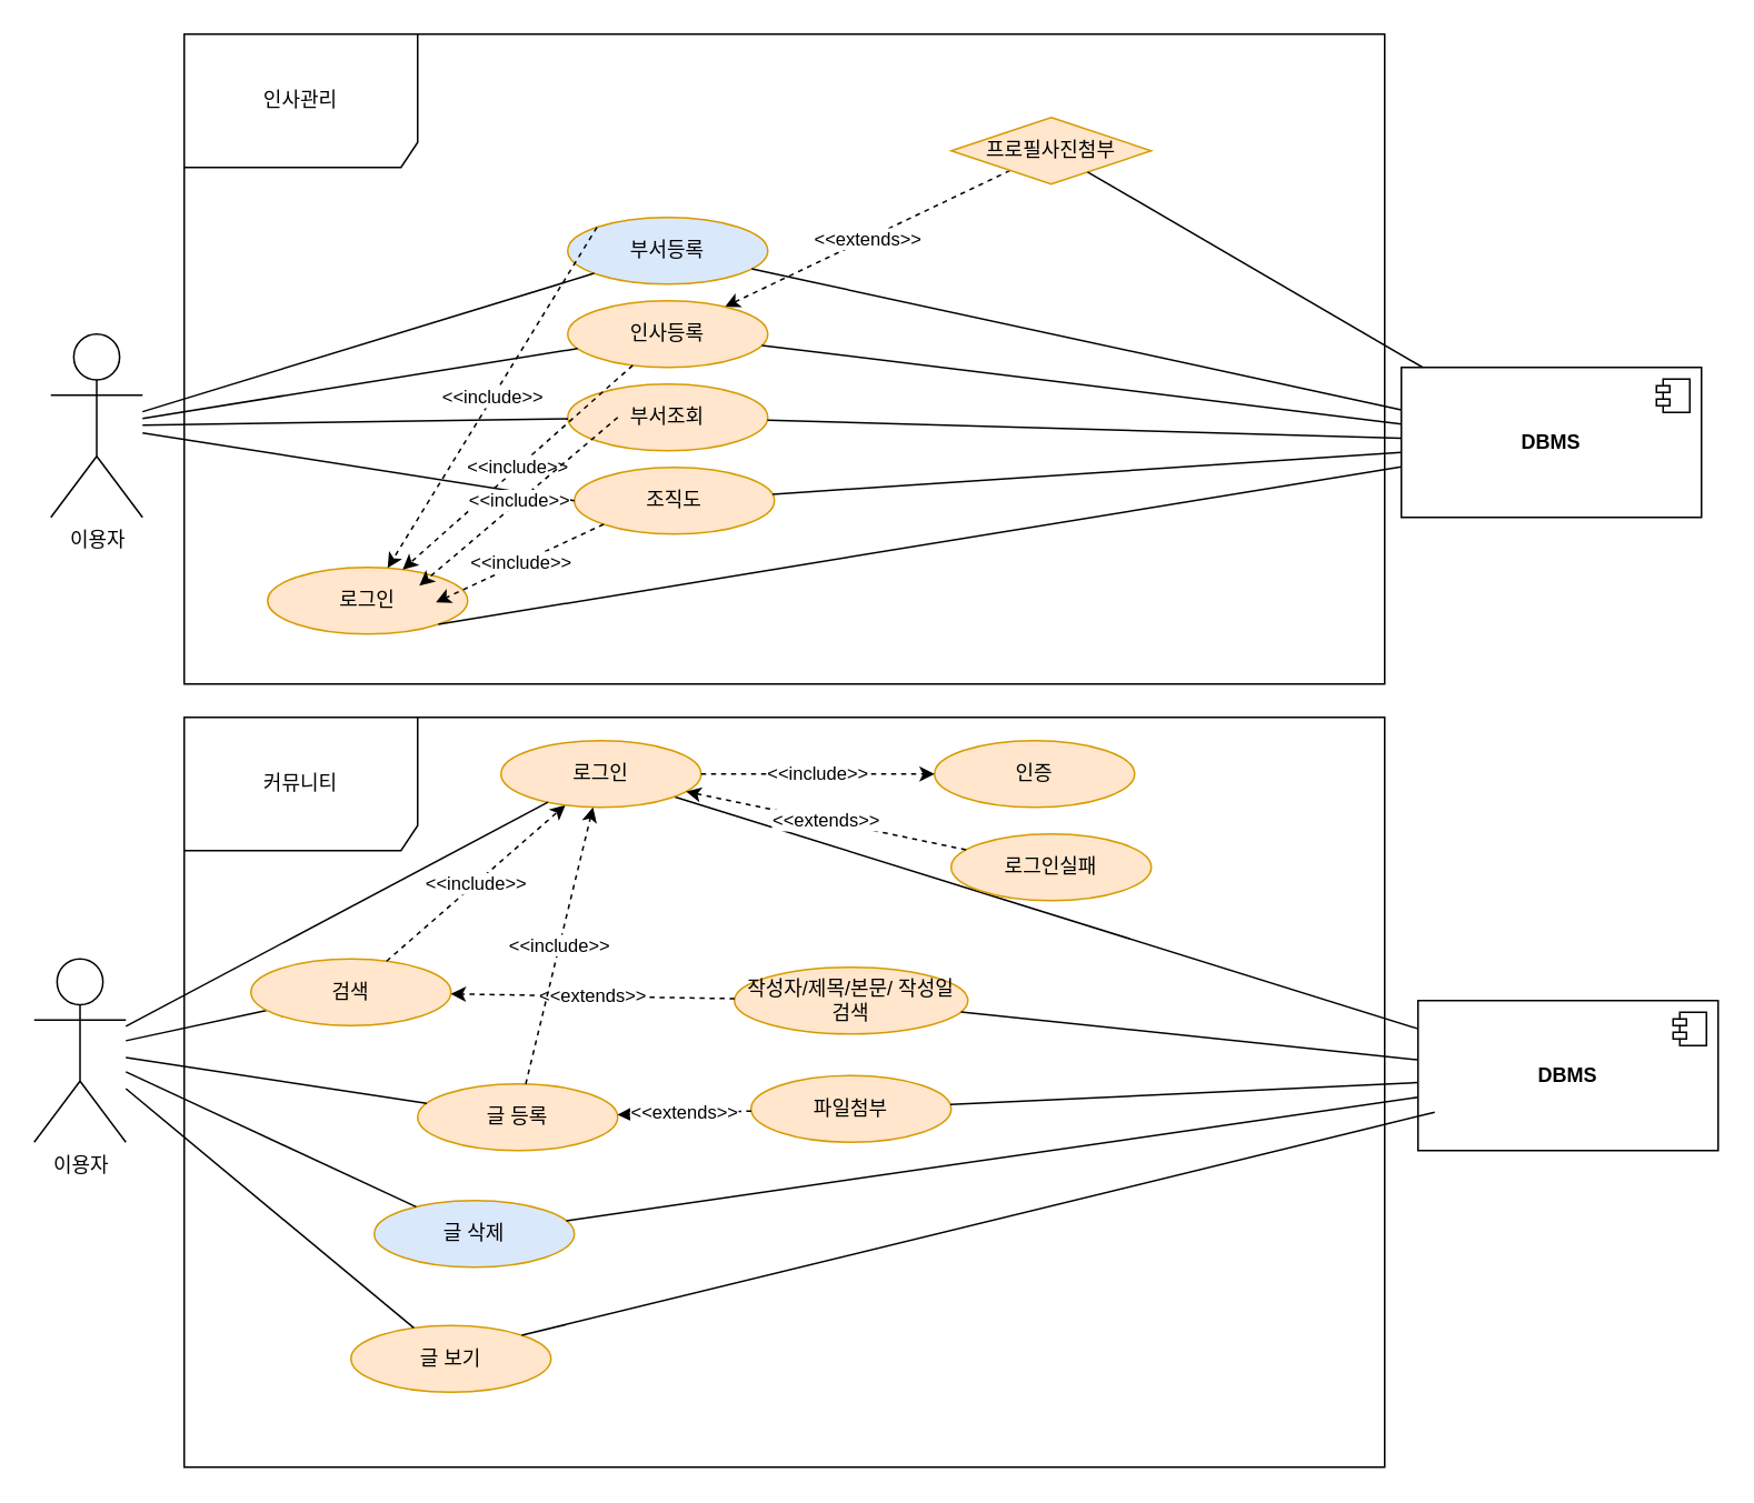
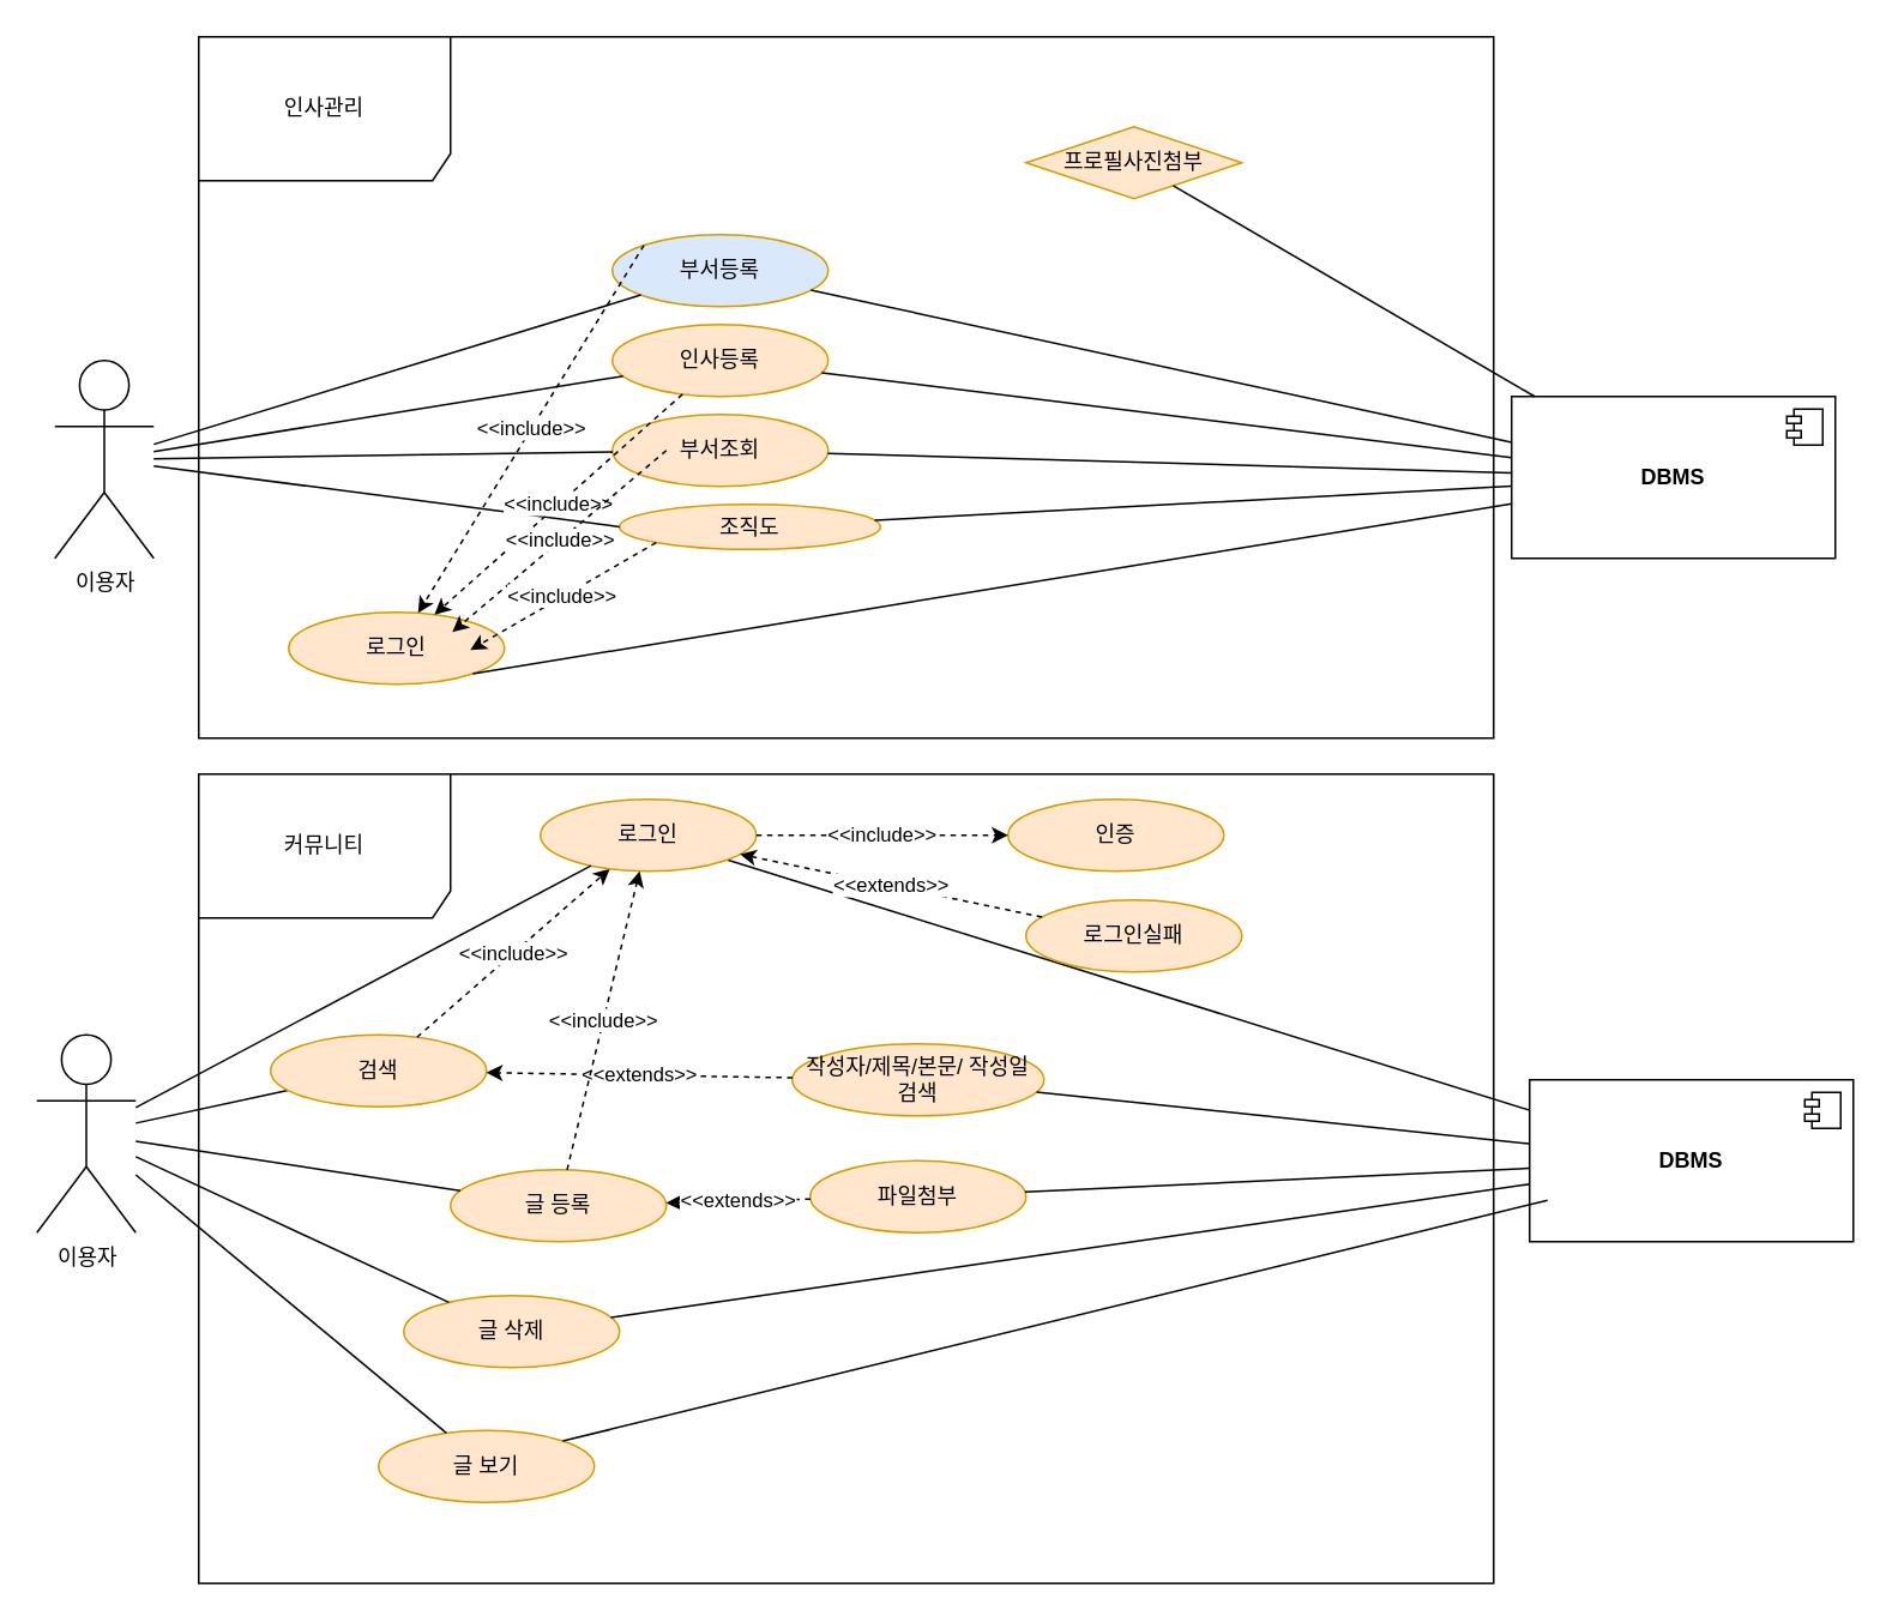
- <mxCell id="8" value="&amp;lt;&amp;lt;extends&amp;gt;&amp;gt;" style="endArrow=classic;html=1;rounded=0;dashed=1;" edge="1" parent="1" source="17" target="11"><mxGeometry width="50" height="50" relative="1" as="geometry"><mxPoint x="300" y="400" as="sourcePoint" /><mxPoint x="560" y="408" as="targetPoint" /></mxGeometry></mxCell>
- <mxCell id="10" value="조직도" style="ellipse;whiteSpace=wrap;html=1;labelBackgroundColor=none;fillColor=#ffe6cc;strokeColor=#d79b00;" vertex="1" parent="1"><mxGeometry x="344" y="280" width="120" height="40" as="geometry" /></mxCell>
+ <mxCell id="10" value="조직도" style="ellipse;whiteSpace=wrap;html=1;labelBackgroundColor=none;fillColor=#ffe6cc;strokeColor=#d79b00;" vertex="1" parent="1"><mxGeometry x="344" y="280" width="145" height="25" as="geometry" /></mxCell>
- <mxCell id="38" value="&lt;div&gt;글 삭제&lt;/div&gt;" style="ellipse;whiteSpace=wrap;html=1;labelBackgroundColor=none;fillColor=#dae8fc;strokeColor=#d79b00;" vertex="1" parent="1"><mxGeometry x="224" y="720" width="120" height="40" as="geometry" /></mxCell>
+ <mxCell id="38" value="&lt;div&gt;글 삭제&lt;/div&gt;" style="ellipse;whiteSpace=wrap;html=1;labelBackgroundColor=none;fillColor=#ffe6cc;strokeColor=#d79b00;" vertex="1" parent="1"><mxGeometry x="224" y="720" width="120" height="40" as="geometry" /></mxCell>
